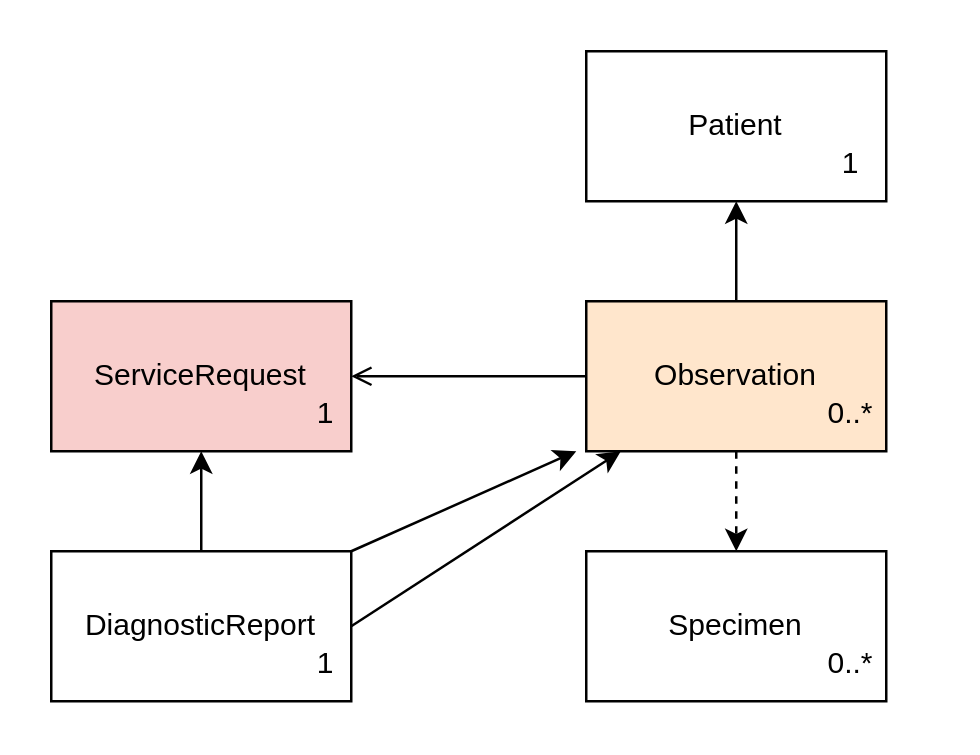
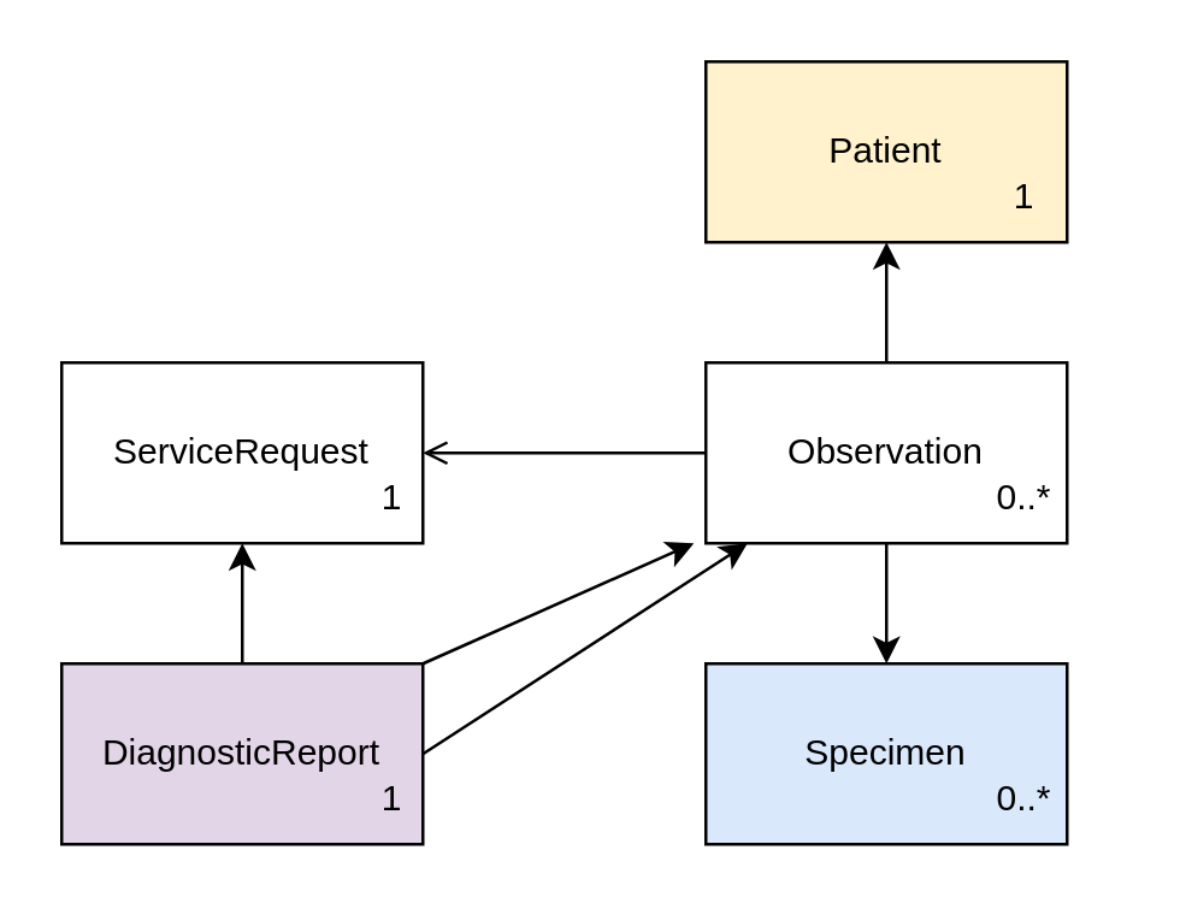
- <mxCell id="9" value="Patient" style="rounded=0;whiteSpace=wrap;html=1;" vertex="1" parent="1"><mxGeometry x="234" y="20" width="120" height="60" as="geometry" /></mxCell>
+ <mxCell id="9" value="Patient" style="rounded=0;whiteSpace=wrap;html=1;fillColor=#fff2cc;" vertex="1" parent="1"><mxGeometry x="234" y="20" width="120" height="60" as="geometry" /></mxCell>
- <mxCell id="2" value="ServiceRequest" style="rounded=0;whiteSpace=wrap;html=1;fillColor=#f8cecc;" vertex="1" parent="1"><mxGeometry x="20" y="120" width="120" height="60" as="geometry" /></mxCell>
+ <mxCell id="2" value="ServiceRequest" style="rounded=0;whiteSpace=wrap;html=1;" vertex="1" parent="1"><mxGeometry x="20" y="120" width="120" height="60" as="geometry" /></mxCell>
- <mxCell id="3" value="Observation" style="rounded=0;whiteSpace=wrap;html=1;fillColor=#ffe6cc;" vertex="1" parent="1"><mxGeometry x="234" y="120" width="120" height="60" as="geometry" /></mxCell>
+ <mxCell id="3" value="Observation" style="rounded=0;whiteSpace=wrap;html=1;" vertex="1" parent="1"><mxGeometry x="234" y="120" width="120" height="60" as="geometry" /></mxCell>
- <mxCell id="10" value="" style="endArrow=classic;html=1;rounded=0;exitX=0.5;exitY=1;exitDx=0;exitDy=0;entryX=0.5;entryY=0;entryDx=0;entryDy=0;dashed=1;" edge="1" parent="1" source="3" target="5"><mxGeometry width="50" height="50" relative="1" as="geometry"><mxPoint x="244" y="160" as="sourcePoint" /><mxPoint x="150" y="160" as="targetPoint" /></mxGeometry></mxCell>
+ <mxCell id="10" value="" style="endArrow=classic;html=1;rounded=0;exitX=0.5;exitY=1;exitDx=0;exitDy=0;entryX=0.5;entryY=0;entryDx=0;entryDy=0;" edge="1" parent="1" source="3" target="5"><mxGeometry width="50" height="50" relative="1" as="geometry"><mxPoint x="244" y="160" as="sourcePoint" /><mxPoint x="150" y="160" as="targetPoint" /></mxGeometry></mxCell>
- <mxCell id="4" value="DiagnosticReport" style="rounded=0;whiteSpace=wrap;html=1;" vertex="1" parent="1"><mxGeometry x="20" y="220" width="120" height="60" as="geometry" /></mxCell>
+ <mxCell id="4" value="DiagnosticReport" style="rounded=0;whiteSpace=wrap;html=1;fillColor=#e1d5e7;" vertex="1" parent="1"><mxGeometry x="20" y="220" width="120" height="60" as="geometry" /></mxCell>
- <mxCell id="5" value="Specimen" style="rounded=0;whiteSpace=wrap;html=1;" vertex="1" parent="1"><mxGeometry x="234" y="220" width="120" height="60" as="geometry" /></mxCell>
+ <mxCell id="5" value="Specimen" style="rounded=0;whiteSpace=wrap;html=1;fillColor=#dae8fc;" vertex="1" parent="1"><mxGeometry x="234" y="220" width="120" height="60" as="geometry" /></mxCell>
